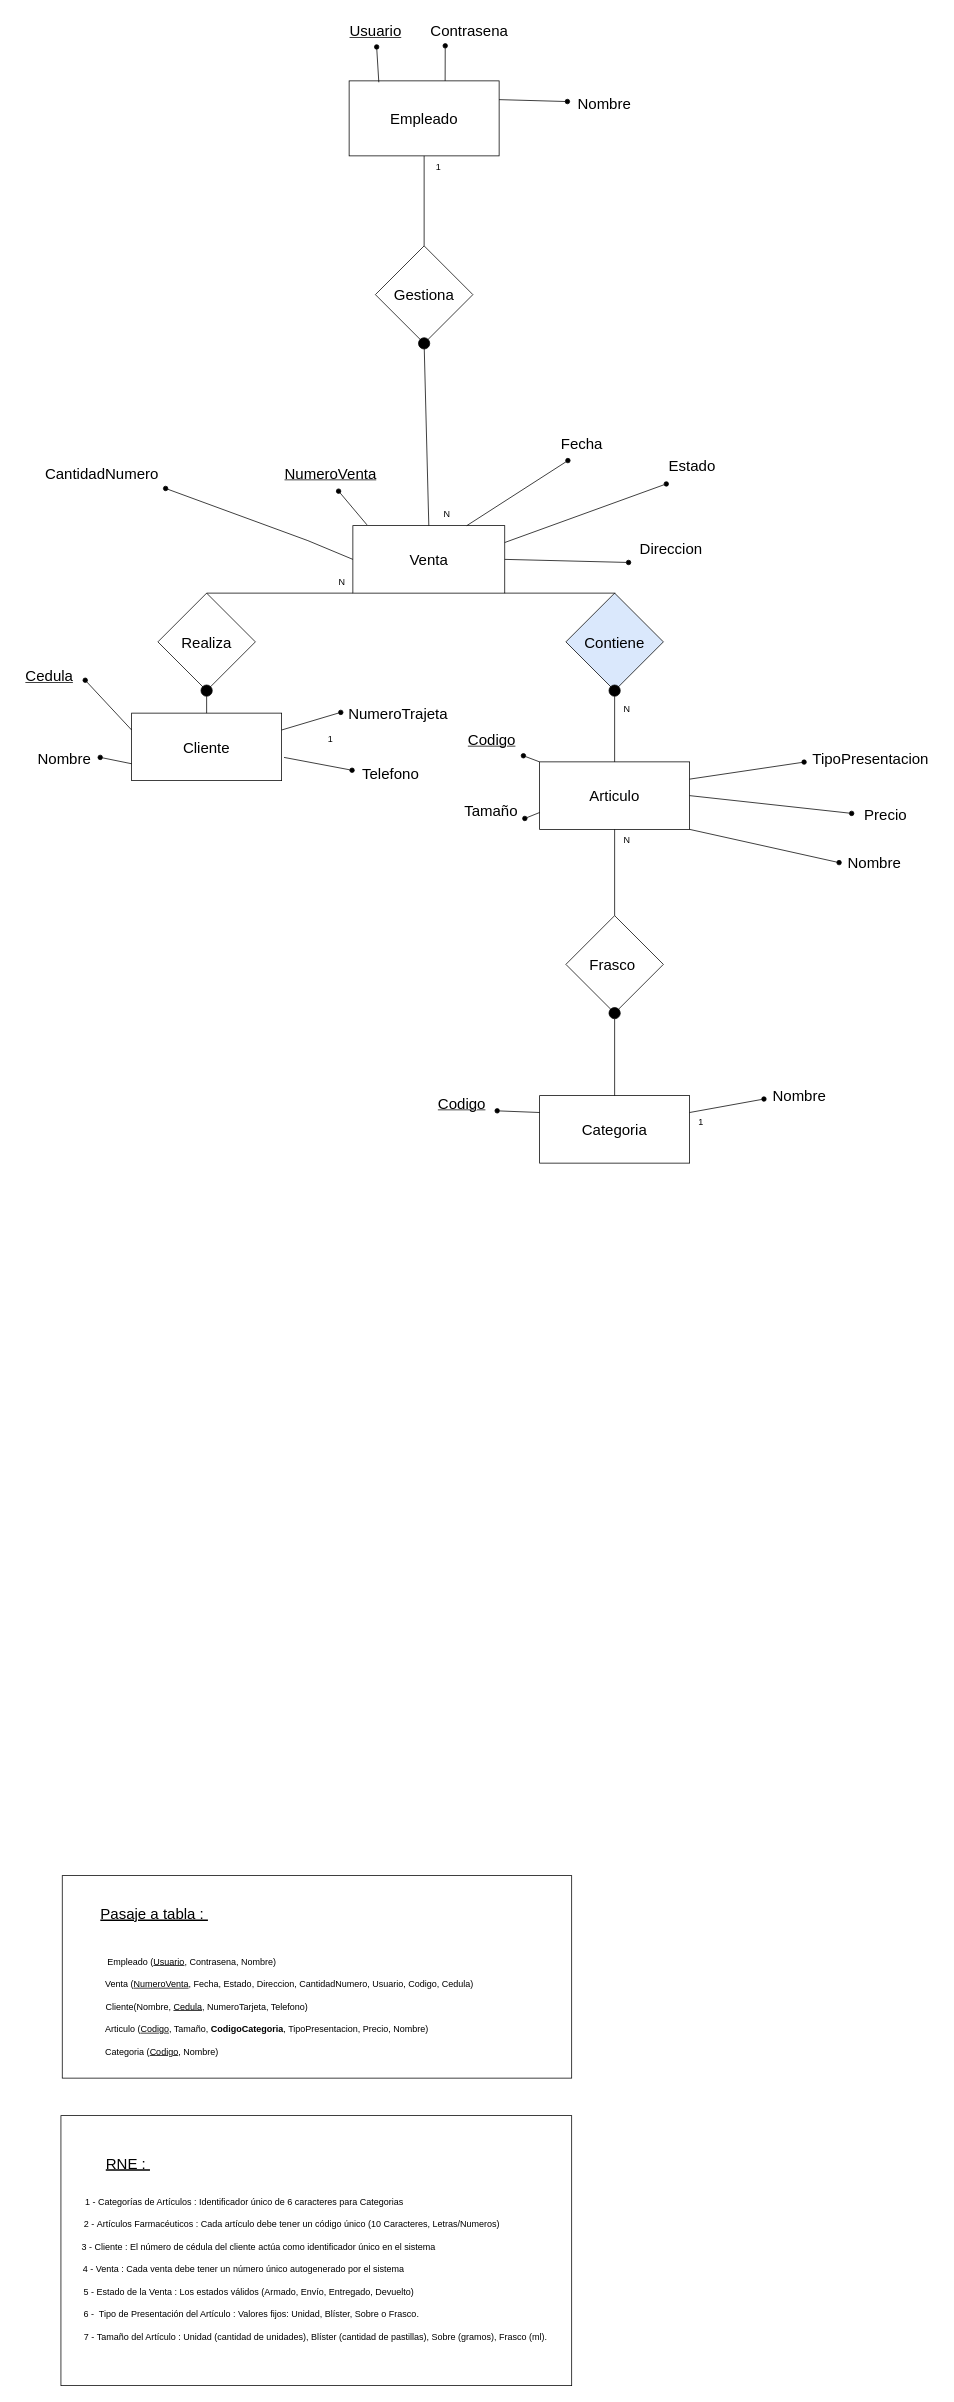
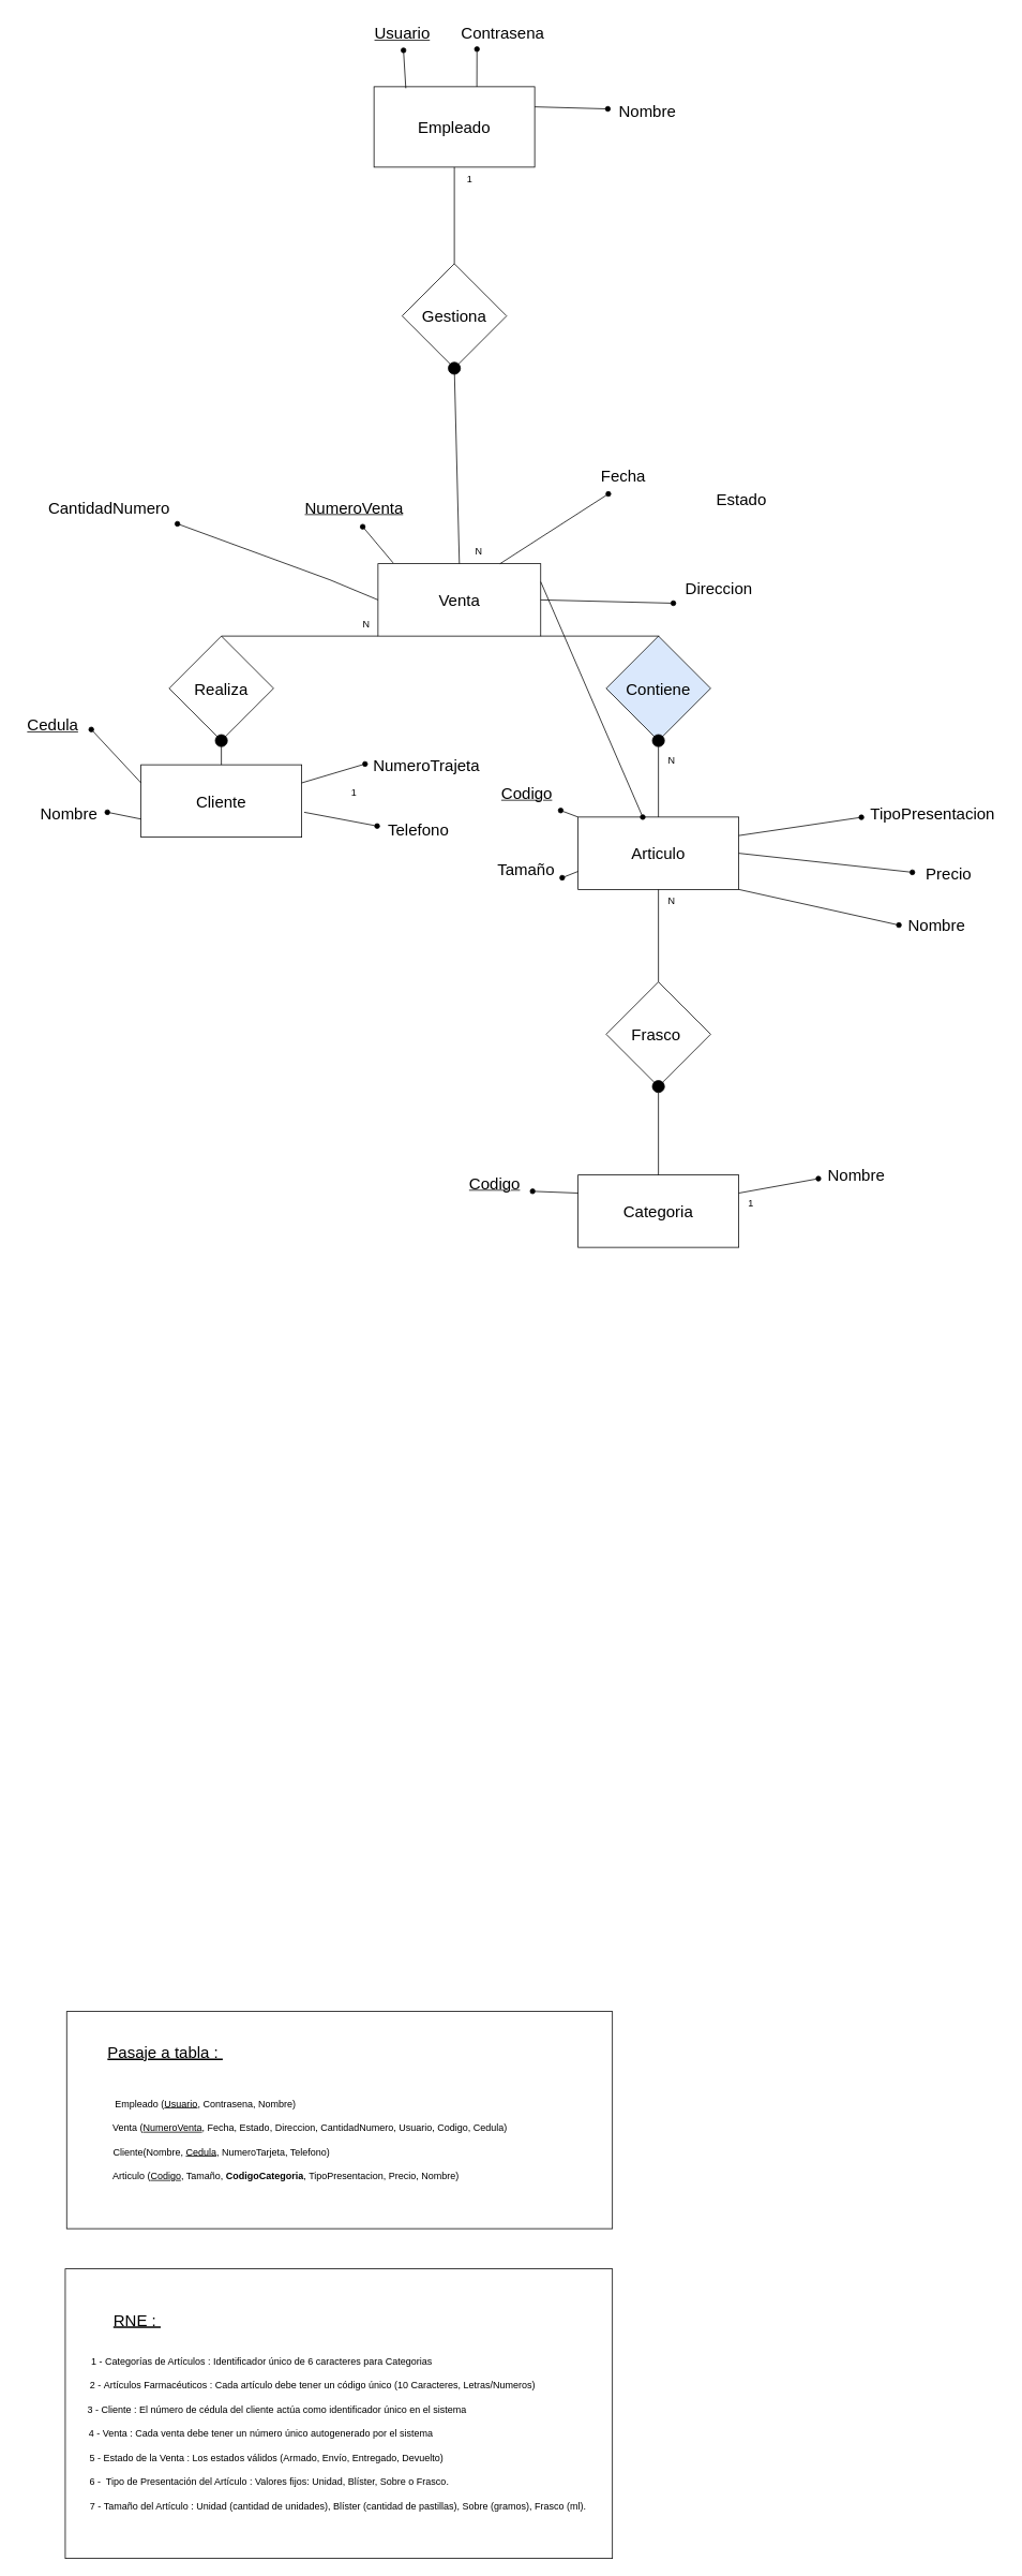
- <mxCell id="75" value="" style="endArrow=oval;html=1;rounded=0;exitX=1;exitY=0.25;exitDx=0;exitDy=0;startArrow=none;startFill=0;endFill=1;entryX=0.121;entryY=1.11;entryDx=0;entryDy=0;entryPerimeter=0;" parent="1" source="6" target="23" edge="1"><mxGeometry width="50" height="50" relative="1" as="geometry"><mxPoint x="522.5" y="647" as="sourcePoint" /><mxPoint x="532.5" y="600" as="targetPoint" /></mxGeometry></mxCell>
+ <mxCell id="75" value="" style="endArrow=oval;html=1;rounded=0;exitX=1;exitY=0.25;exitDx=0;exitDy=0;startArrow=none;startFill=0;endFill=1;" parent="1" source="6" target="4" edge="1"><mxGeometry width="50" height="50" relative="1" as="geometry"><mxPoint x="522.5" y="647" as="sourcePoint" /><mxPoint x="532.5" y="600" as="targetPoint" /></mxGeometry></mxCell>
- <mxCell id="47" value="Categoria (&lt;u&gt;Codigo&lt;/u&gt;, Nombre)" style="text;html=1;align=center;verticalAlign=middle;resizable=0;points=[];autosize=1;strokeColor=none;fillColor=none;" parent="1" vertex="1"><mxGeometry x="130" y="2720" width="170" height="30" as="geometry" /></mxCell>
